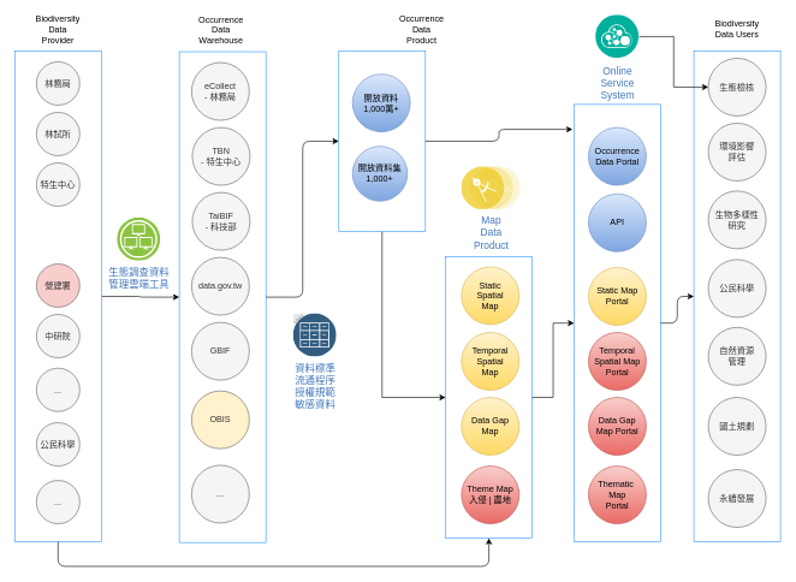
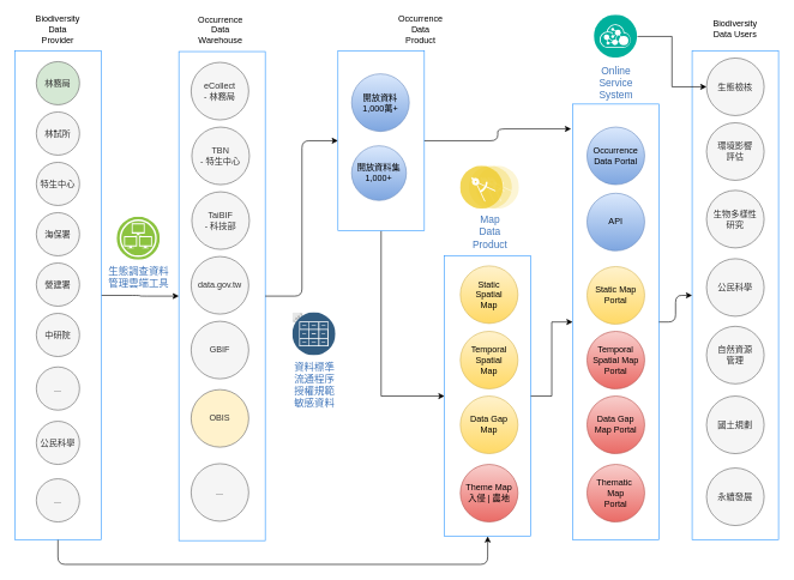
- <mxCell id="20" value="林務局" style="ellipse;whiteSpace=wrap;html=1;aspect=fixed;fillColor=#f5f5f5;strokeColor=#666666;fontColor=#333333;" vertex="1" parent="1"><mxGeometry x="50" y="85" width="60" height="60" as="geometry" /></mxCell>
+ <mxCell id="20" value="林務局" style="ellipse;whiteSpace=wrap;html=1;aspect=fixed;fillColor=#d5e8d4;strokeColor=#666666;fontColor=#333333;" vertex="1" parent="1"><mxGeometry x="50" y="85" width="60" height="60" as="geometry" /></mxCell>
+ <mxCell id="23" value="海保署" style="ellipse;whiteSpace=wrap;html=1;aspect=fixed;fillColor=#f5f5f5;strokeColor=#666666;fontColor=#333333;" vertex="1" parent="1"><mxGeometry x="50" y="295" width="60" height="60" as="geometry" /></mxCell>
- <mxCell id="24" value="營建署" style="ellipse;whiteSpace=wrap;html=1;aspect=fixed;fillColor=#f8cecc;strokeColor=#666666;fontColor=#333333;" vertex="1" parent="1"><mxGeometry x="50" y="365" width="60" height="60" as="geometry" /></mxCell>
+ <mxCell id="24" value="營建署" style="ellipse;whiteSpace=wrap;html=1;aspect=fixed;fillColor=#f5f5f5;strokeColor=#666666;fontColor=#333333;" vertex="1" parent="1"><mxGeometry x="50" y="365" width="60" height="60" as="geometry" /></mxCell>
